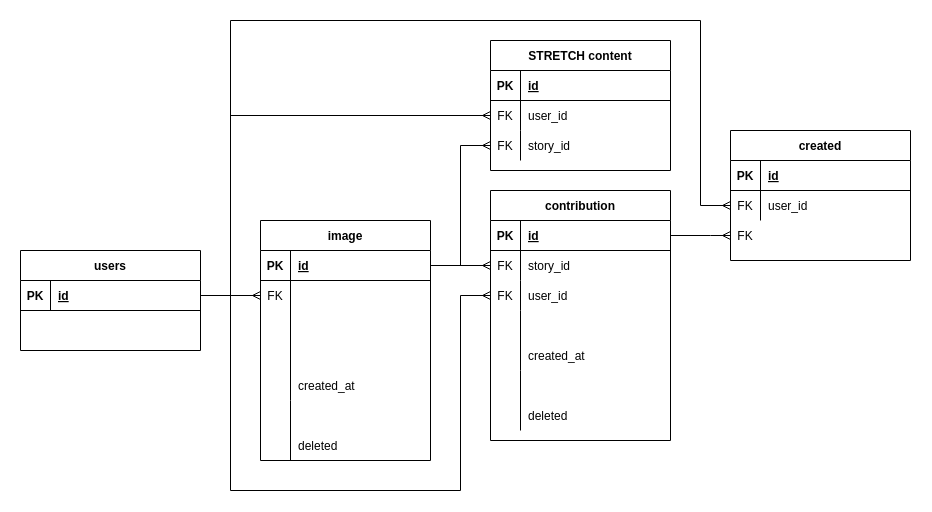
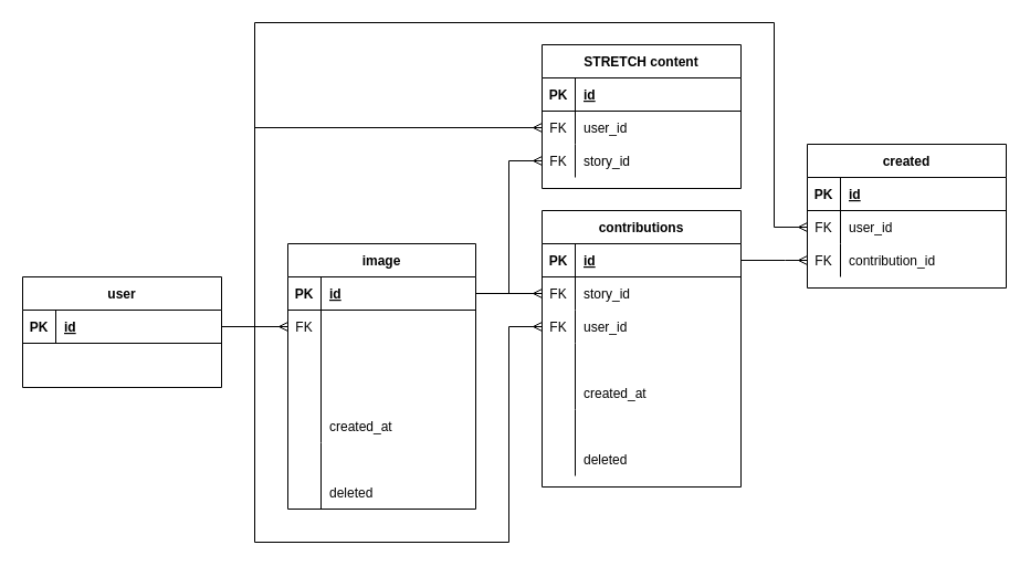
- <mxCell id="6" value="contribution" style="shape=table;startSize=30;container=1;collapsible=1;childLayout=tableLayout;fixedRows=1;rowLines=0;fontStyle=1;align=center;resizeLast=1;" parent="1" vertex="1"><mxGeometry x="490" y="190" width="180" height="250" as="geometry" /></mxCell>
+ <mxCell id="6" value="contributions" style="shape=table;startSize=30;container=1;collapsible=1;childLayout=tableLayout;fixedRows=1;rowLines=0;fontStyle=1;align=center;resizeLast=1;" parent="1" vertex="1"><mxGeometry x="490" y="190" width="180" height="250" as="geometry" /></mxCell>
+ <mxCell id="72" value="contribution_id" style="shape=partialRectangle;connectable=0;fillColor=none;top=0;left=0;bottom=0;right=0;align=left;spacingLeft=6;overflow=hidden;" parent="70" vertex="1"><mxGeometry x="30" width="150" height="30" as="geometry" /></mxCell>
- <mxCell id="57" value="users" style="shape=table;startSize=30;container=1;collapsible=1;childLayout=tableLayout;fixedRows=1;rowLines=0;fontStyle=1;align=center;resizeLast=1;" parent="1" vertex="1"><mxGeometry x="20" y="250" width="180" height="100" as="geometry" /></mxCell>
+ <mxCell id="57" value="user" style="shape=table;startSize=30;container=1;collapsible=1;childLayout=tableLayout;fixedRows=1;rowLines=0;fontStyle=1;align=center;resizeLast=1;" parent="1" vertex="1"><mxGeometry x="20" y="250" width="180" height="100" as="geometry" /></mxCell>
